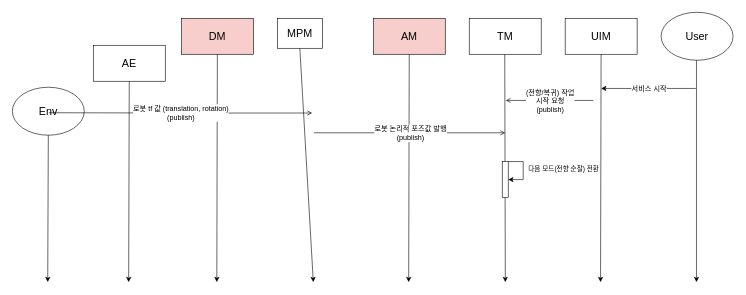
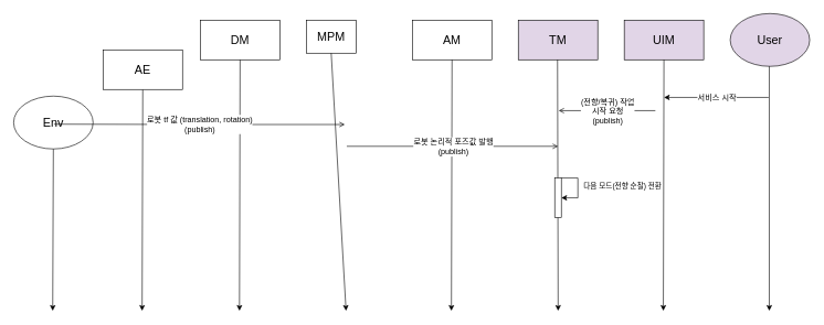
- <mxCell id="3" value="&lt;font style=&quot;font-size: 18px;&quot;&gt;DM&lt;/font&gt;" style="rounded=0;whiteSpace=wrap;html=1;fillColor=#f8cecc;" vertex="1" parent="1"><mxGeometry x="302" y="30" width="120" height="60" as="geometry" /></mxCell>
+ <mxCell id="3" value="&lt;font style=&quot;font-size: 18px;&quot;&gt;DM&lt;/font&gt;" style="rounded=0;whiteSpace=wrap;html=1;" vertex="1" parent="1"><mxGeometry x="302" y="30" width="120" height="60" as="geometry" /></mxCell>
- <mxCell id="5" value="&lt;font style=&quot;font-size: 18px;&quot;&gt;AM&lt;/font&gt;" style="rounded=0;whiteSpace=wrap;html=1;fillColor=#f8cecc;" vertex="1" parent="1"><mxGeometry x="622" y="30" width="120" height="60" as="geometry" /></mxCell>
+ <mxCell id="5" value="&lt;font style=&quot;font-size: 18px;&quot;&gt;AM&lt;/font&gt;" style="rounded=0;whiteSpace=wrap;html=1;" vertex="1" parent="1"><mxGeometry x="622" y="30" width="120" height="60" as="geometry" /></mxCell>
- <mxCell id="6" value="&lt;font style=&quot;font-size: 18px;&quot;&gt;TM&lt;/font&gt;" style="rounded=0;whiteSpace=wrap;html=1;" vertex="1" parent="1"><mxGeometry x="782" y="30" width="120" height="60" as="geometry" /></mxCell>
+ <mxCell id="6" value="&lt;font style=&quot;font-size: 18px;&quot;&gt;TM&lt;/font&gt;" style="rounded=0;whiteSpace=wrap;html=1;fillColor=#e1d5e7;" vertex="1" parent="1"><mxGeometry x="782" y="30" width="120" height="60" as="geometry" /></mxCell>
- <mxCell id="7" value="&lt;font style=&quot;font-size: 18px;&quot;&gt;UIM&lt;/font&gt;" style="rounded=0;whiteSpace=wrap;html=1;" vertex="1" parent="1"><mxGeometry x="942" y="30" width="120" height="60" as="geometry" /></mxCell>
+ <mxCell id="7" value="&lt;font style=&quot;font-size: 18px;&quot;&gt;UIM&lt;/font&gt;" style="rounded=0;whiteSpace=wrap;html=1;fillColor=#e1d5e7;" vertex="1" parent="1"><mxGeometry x="942" y="30" width="120" height="60" as="geometry" /></mxCell>
- <mxCell id="8" value="&lt;font style=&quot;font-size: 18px;&quot;&gt;User&lt;/font&gt;" style="ellipse;whiteSpace=wrap;html=1;" vertex="1" parent="1"><mxGeometry x="1102" y="20" width="120" height="80" as="geometry" /></mxCell>
+ <mxCell id="8" value="&lt;font style=&quot;font-size: 18px;&quot;&gt;User&lt;/font&gt;" style="ellipse;whiteSpace=wrap;html=1;fillColor=#e1d5e7;" vertex="1" parent="1"><mxGeometry x="1102" y="20" width="120" height="80" as="geometry" /></mxCell>
